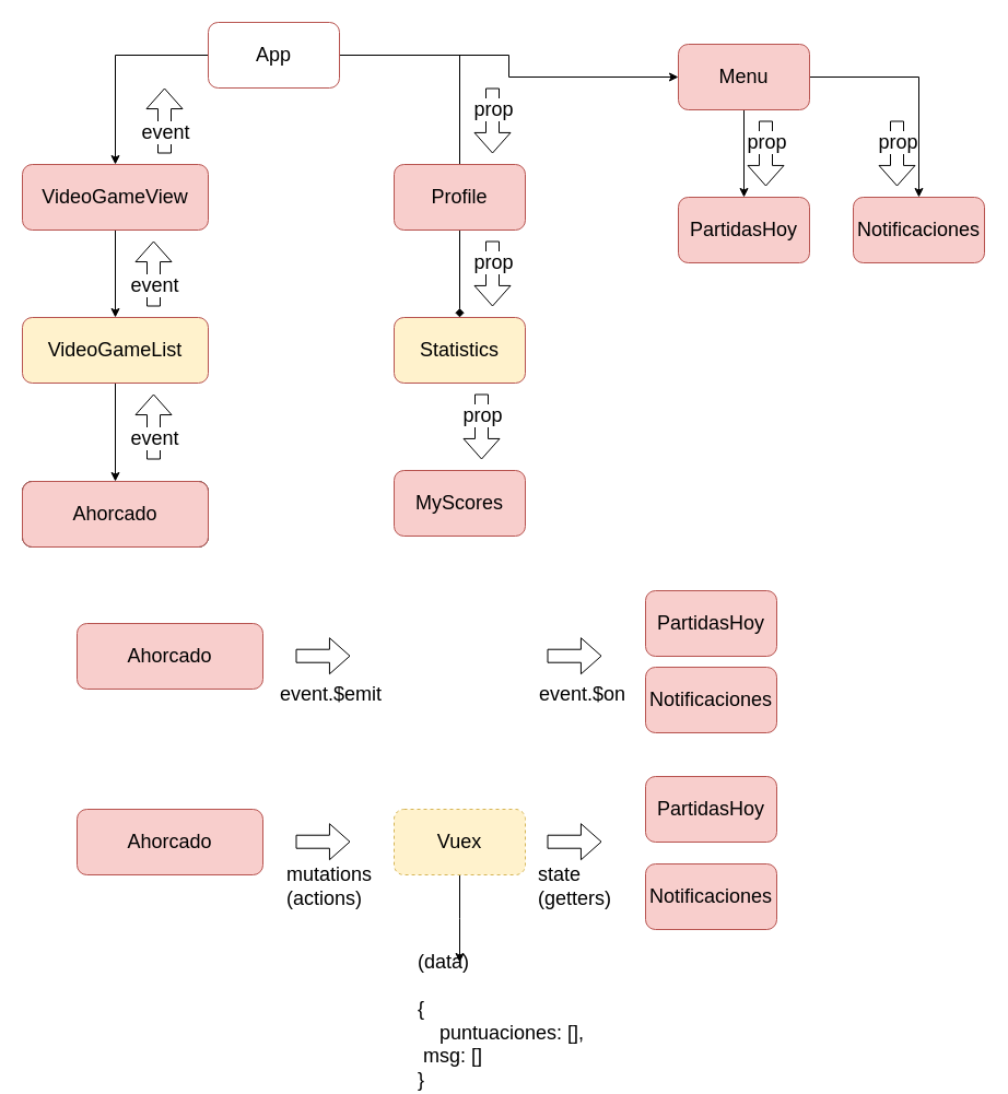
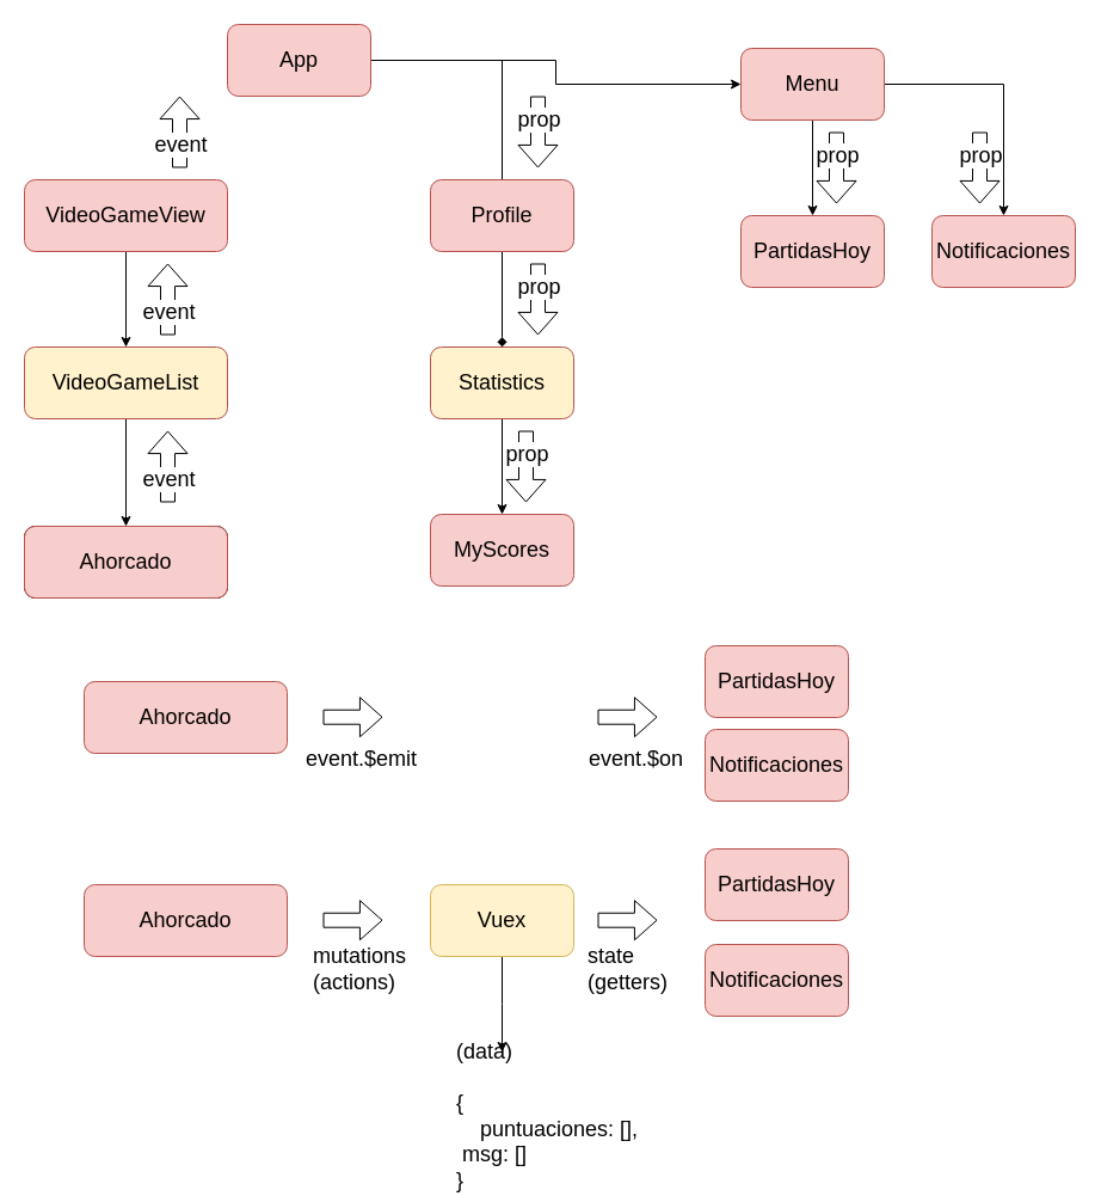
- <mxCell id="5" value="App" style="rounded=1;whiteSpace=wrap;html=1;fontSize=18;fillColor=#ffffff;strokeColor=#b85450;" vertex="1" parent="1"><mxGeometry x="190" y="20" width="120" height="60" as="geometry" /></mxCell>
+ <mxCell id="5" value="App" style="rounded=1;whiteSpace=wrap;html=1;fontSize=18;fillColor=#f8cecc;strokeColor=#b85450;" vertex="1" parent="1"><mxGeometry x="190" y="20" width="120" height="60" as="geometry" /></mxCell>
- <mxCell id="2" value="" style="edgeStyle=orthogonalEdgeStyle;rounded=0;orthogonalLoop=1;jettySize=auto;html=1;fontSize=18;" edge="1" parent="1" source="5" target="17"><mxGeometry relative="1" as="geometry"><Array as="points"><mxPoint x="105" y="50" /></Array></mxGeometry></mxCell>
+ <mxCell id="13" value="" style="edgeStyle=orthogonalEdgeStyle;rounded=0;orthogonalLoop=1;jettySize=auto;html=1;fontSize=18;" edge="1" parent="1" source="14" target="15"><mxGeometry relative="1" as="geometry" /></mxCell>
- <mxCell id="41" value="Vuex" style="rounded=1;whiteSpace=wrap;html=1;fontSize=18;fillColor=#fff2cc;strokeColor=#d6b656;dashed=1;" vertex="1" parent="1"><mxGeometry x="360" y="740" width="120" height="60" as="geometry" /></mxCell>
+ <mxCell id="41" value="Vuex" style="rounded=1;whiteSpace=wrap;html=1;fontSize=18;fillColor=#fff2cc;strokeColor=#d6b656;" vertex="1" parent="1"><mxGeometry x="360" y="740" width="120" height="60" as="geometry" /></mxCell>
